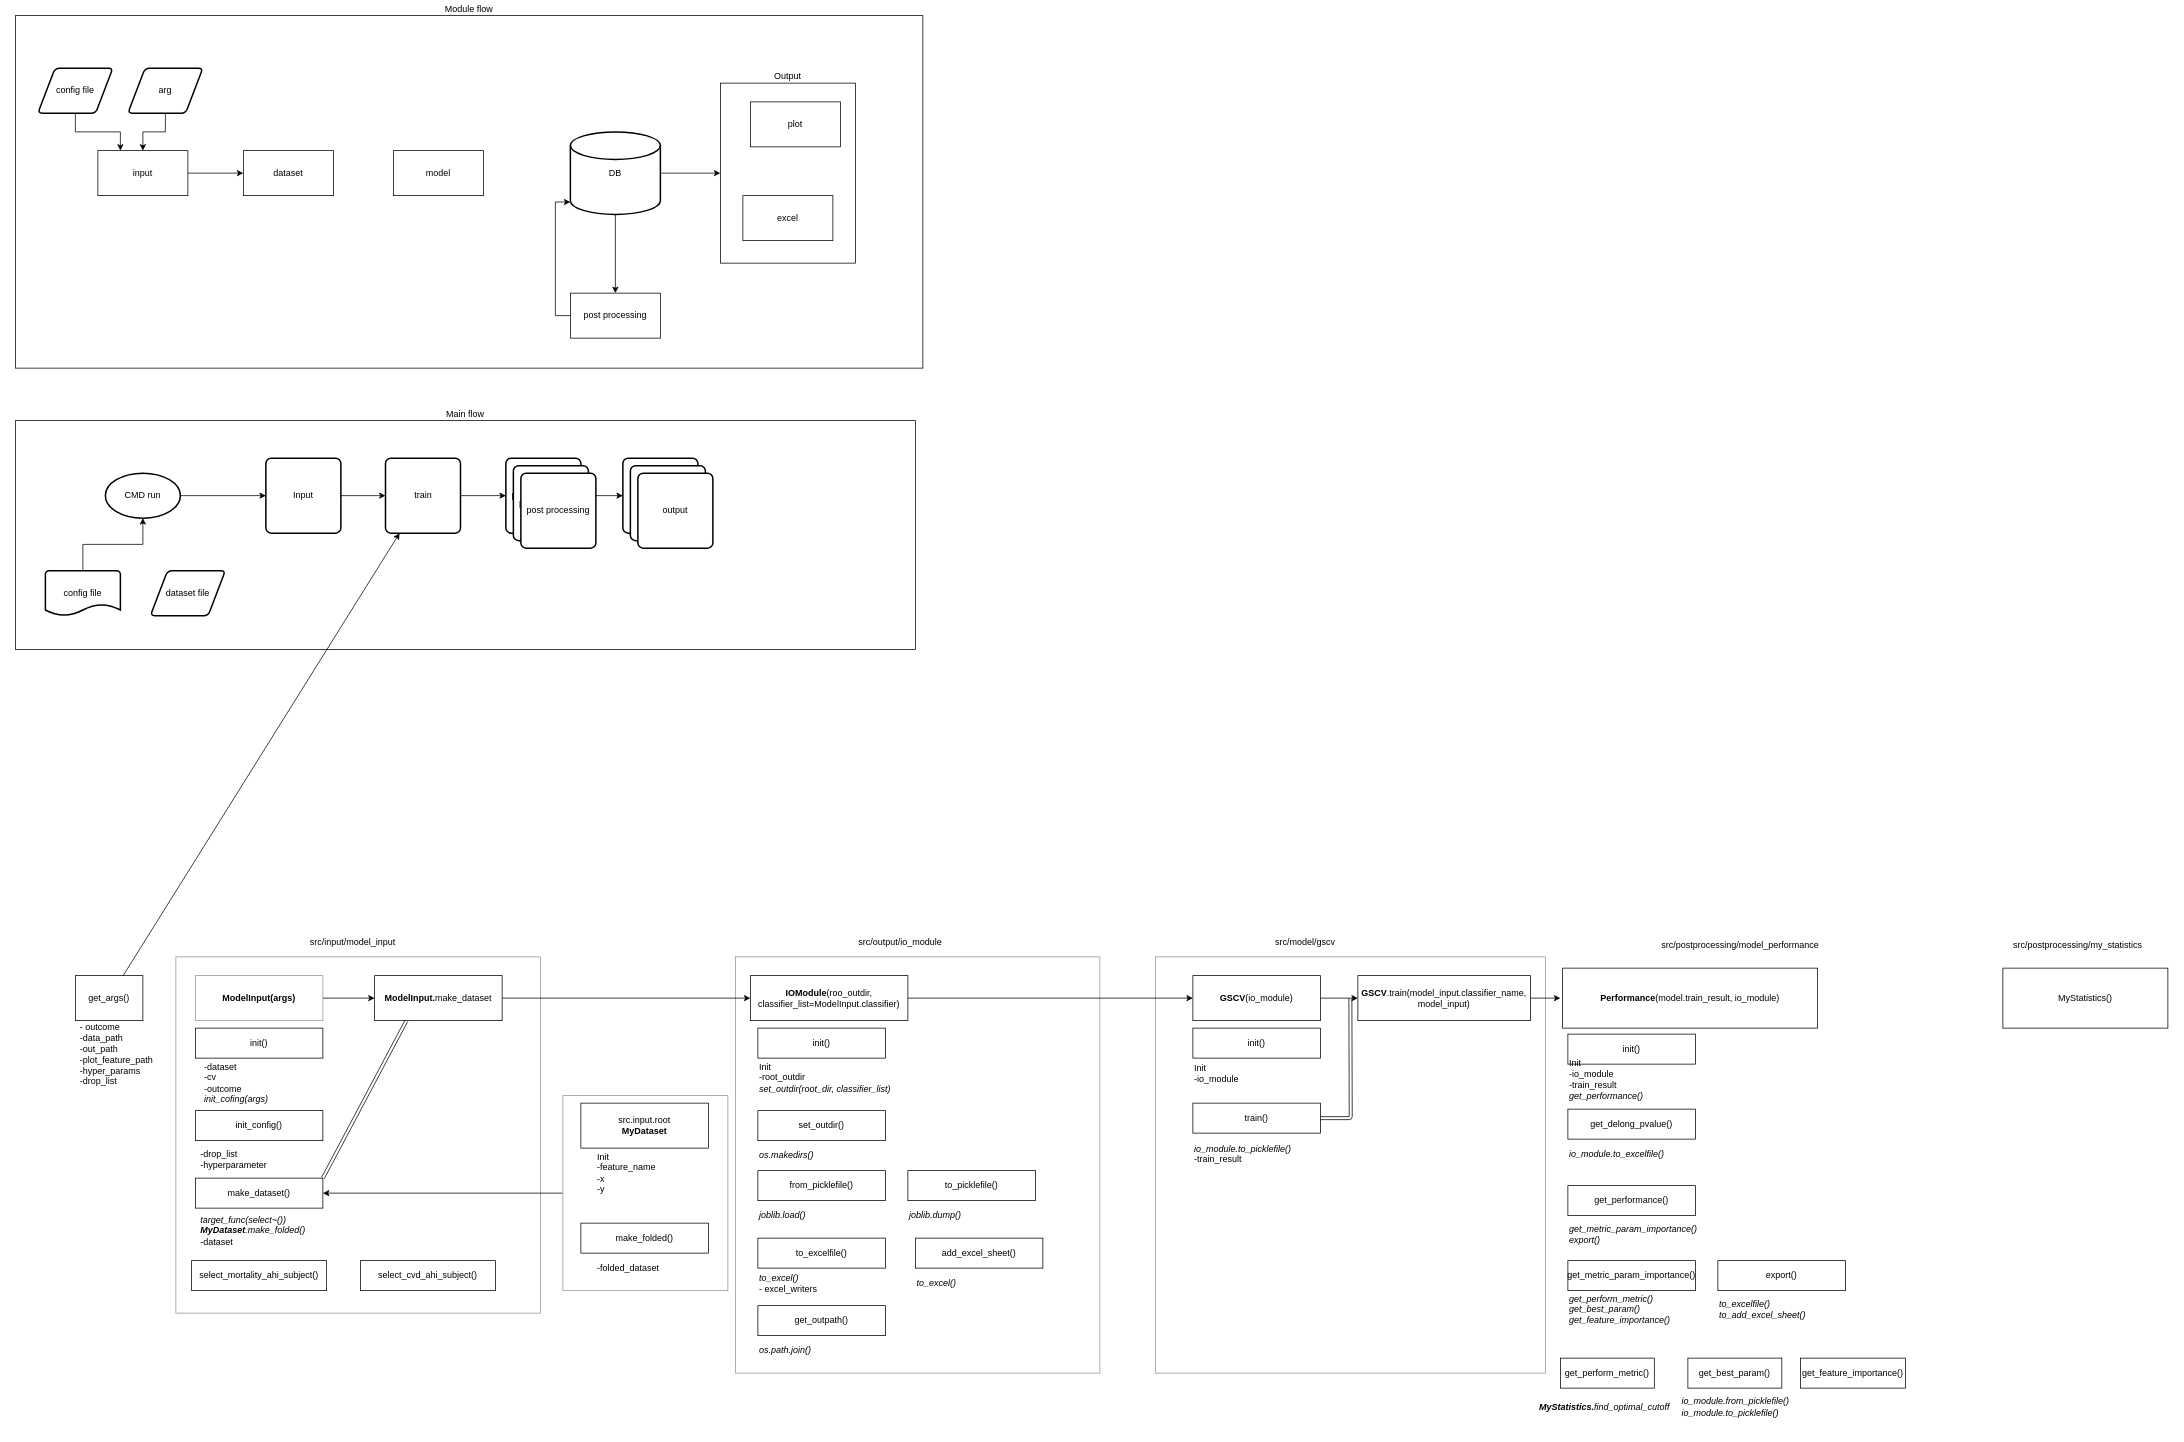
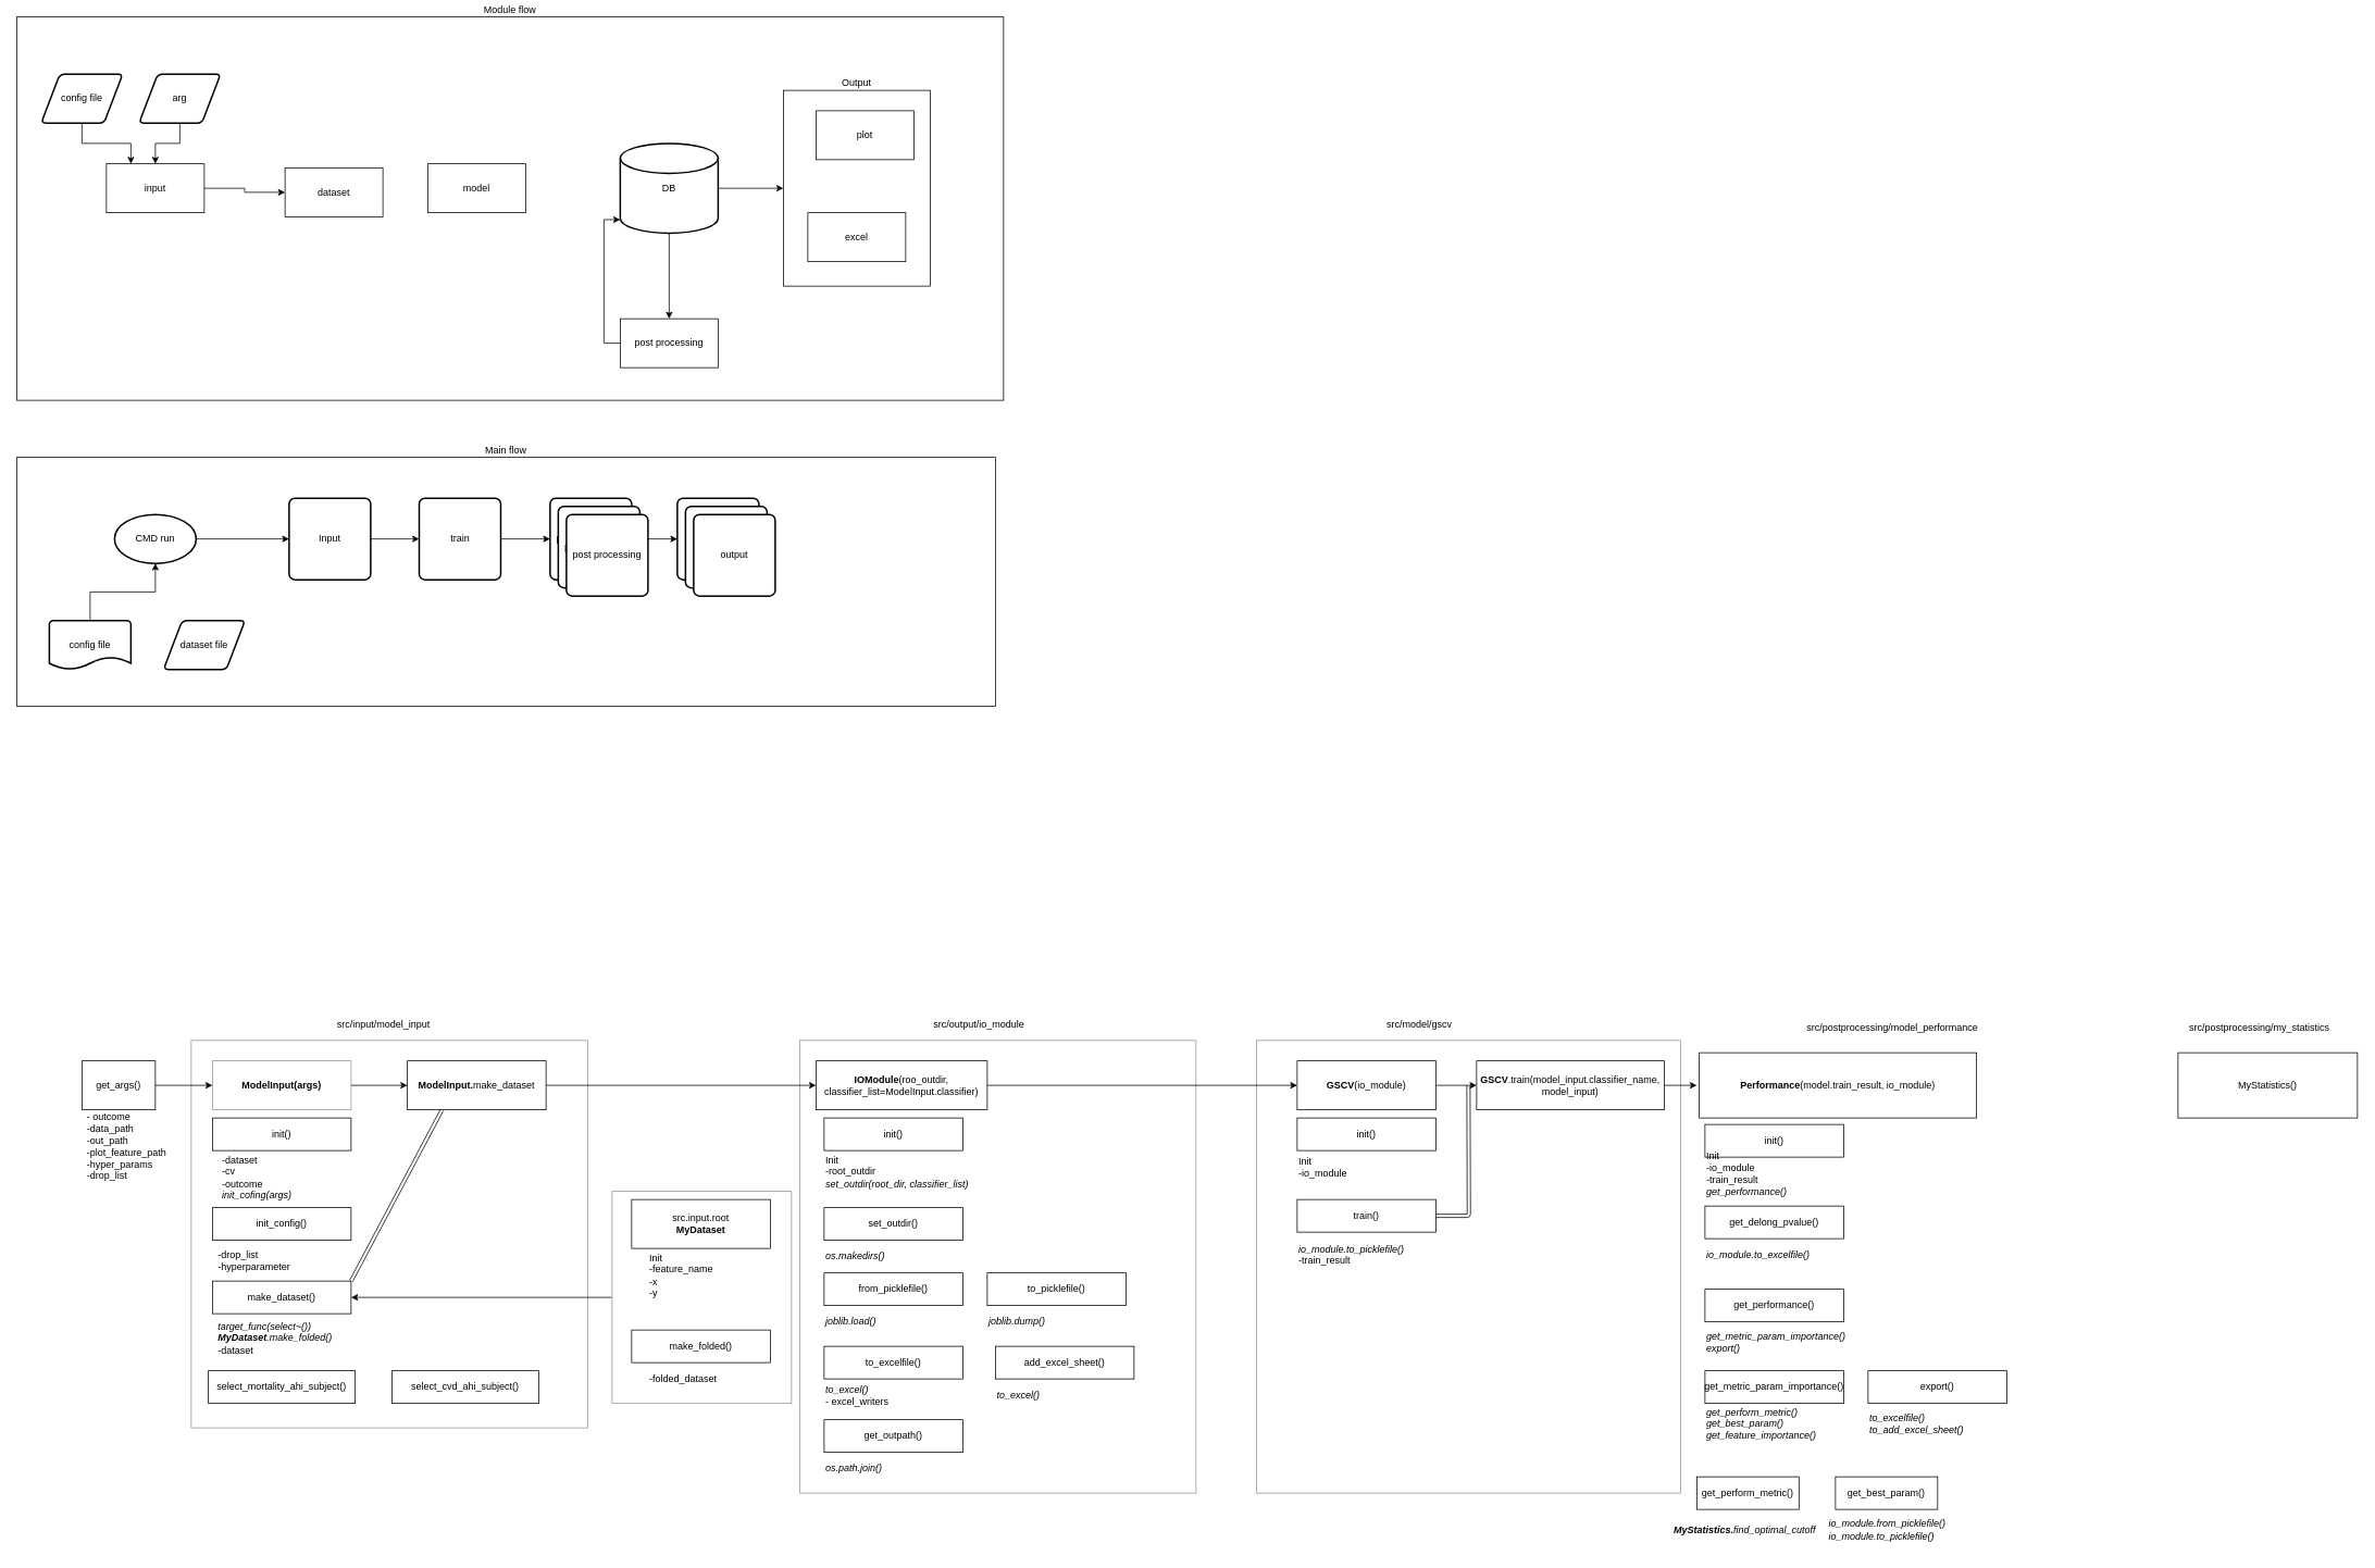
- <mxCell id="9" value="dataset" style="rounded=0;whiteSpace=wrap;html=1;" parent="1" vertex="1"><mxGeometry x="324" y="200" width="120" height="60" as="geometry" /></mxCell>
+ <mxCell id="9" value="dataset" style="rounded=0;whiteSpace=wrap;html=1;" parent="1" vertex="1"><mxGeometry x="349" y="205" width="120" height="60" as="geometry" /></mxCell>
- <mxCell id="39" value="" style="edgeStyle=none;html=1;" edge="1" parent="1" source="40" target="30"><mxGeometry relative="1" as="geometry" /></mxCell>
+ <mxCell id="39" value="" style="edgeStyle=none;html=1;" edge="1" parent="1" source="40" target="42"><mxGeometry relative="1" as="geometry" /></mxCell>
- <mxCell id="114" value="get_feature_importance()" style="rounded=0;whiteSpace=wrap;html=1;" vertex="1" parent="113"><mxGeometry width="140" height="40" as="geometry" /></mxCell>
